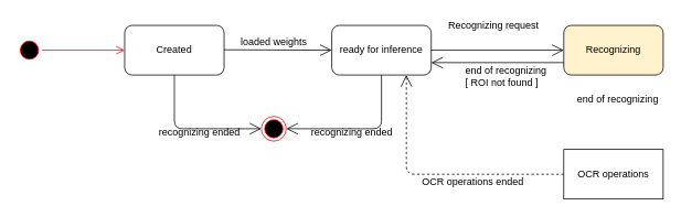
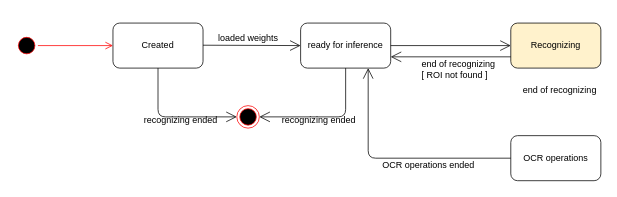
- <mxCell id="15" value="Recognizing request" style="text;html=1;align=center;verticalAlign=middle;resizable=0;points=[];autosize=1;" parent="1" vertex="1"><mxGeometry x="535" width="120" height="20" as="geometry" y="20" /></mxCell>
- <mxCell id="18" value="" style="endArrow=open;endFill=1;endSize=12;html=1;exitX=0;exitY=0.5;exitDx=0;exitDy=0;entryX=0.75;entryY=1;entryDx=0;entryDy=0;dashed=1;" parent="1" source="16" target="5" edge="1"><mxGeometry width="160" relative="1" as="geometry"><mxPoint x="500" y="190" as="sourcePoint" /><mxPoint x="660" y="190" as="targetPoint" /><Array as="points"><mxPoint x="490" y="210" /></Array></mxGeometry></mxCell>
+ <mxCell id="18" value="" style="endArrow=open;endFill=1;endSize=12;html=1;exitX=0;exitY=0.5;exitDx=0;exitDy=0;entryX=0.75;entryY=1;entryDx=0;entryDy=0;" parent="1" source="16" target="5" edge="1"><mxGeometry width="160" relative="1" as="geometry"><mxPoint x="500" y="190" as="sourcePoint" /><mxPoint x="660" y="190" as="targetPoint" /><Array as="points"><mxPoint x="490" y="210" /></Array></mxGeometry></mxCell>
- <mxCell id="16" value="OCR operations" style="whiteSpace=wrap;html=1;rounded=0;" parent="1" vertex="1"><mxGeometry x="680" y="180" width="120" height="60" as="geometry" /></mxCell>
+ <mxCell id="16" value="OCR operations" style="rounded=1;whiteSpace=wrap;html=1;" parent="1" vertex="1"><mxGeometry x="680" y="180" width="120" height="60" as="geometry" /></mxCell>
